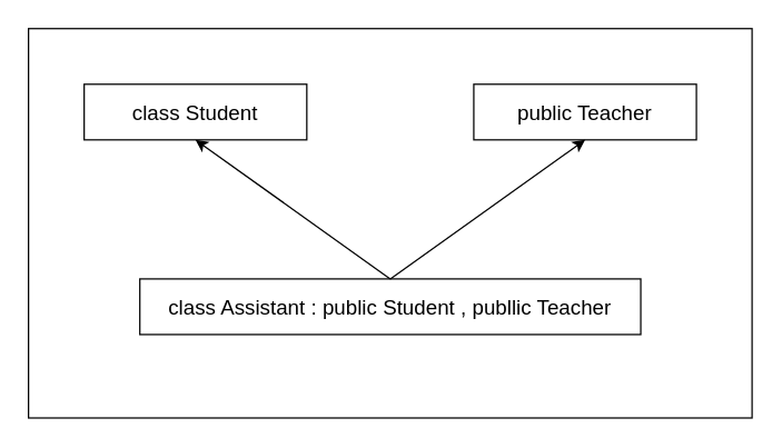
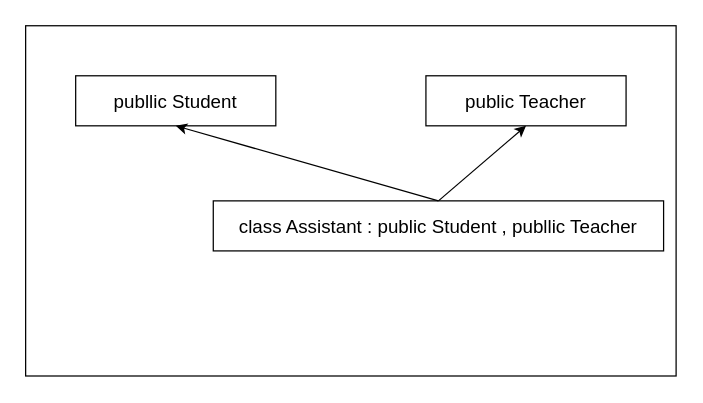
- <mxCell id="4" value="&lt;font style=&quot;font-size: 15px;&quot;&gt;class Student&lt;/font&gt;" style="rounded=0;whiteSpace=wrap;html=1;" parent="1" vertex="1"><mxGeometry x="60" y="60" width="160" height="40" as="geometry" /></mxCell>
+ <mxCell id="4" value="&lt;font style=&quot;font-size: 15px;&quot;&gt;publlic Student&lt;/font&gt;" style="rounded=0;whiteSpace=wrap;html=1;" parent="1" vertex="1"><mxGeometry x="60" y="60" width="160" height="40" as="geometry" /></mxCell>
- <mxCell id="5" value="&lt;font style=&quot;font-size: 15px;&quot;&gt;class Assistant : public Student , publlic Teacher&lt;/font&gt;" style="rounded=0;whiteSpace=wrap;html=1;" parent="1" vertex="1"><mxGeometry x="100" y="200" width="360" height="40" as="geometry" /></mxCell>
+ <mxCell id="5" value="&lt;font style=&quot;font-size: 15px;&quot;&gt;class Assistant : public Student , publlic Teacher&lt;/font&gt;" style="rounded=0;whiteSpace=wrap;html=1;" parent="1" vertex="1"><mxGeometry x="170" y="160" width="360" height="40" as="geometry" /></mxCell>
